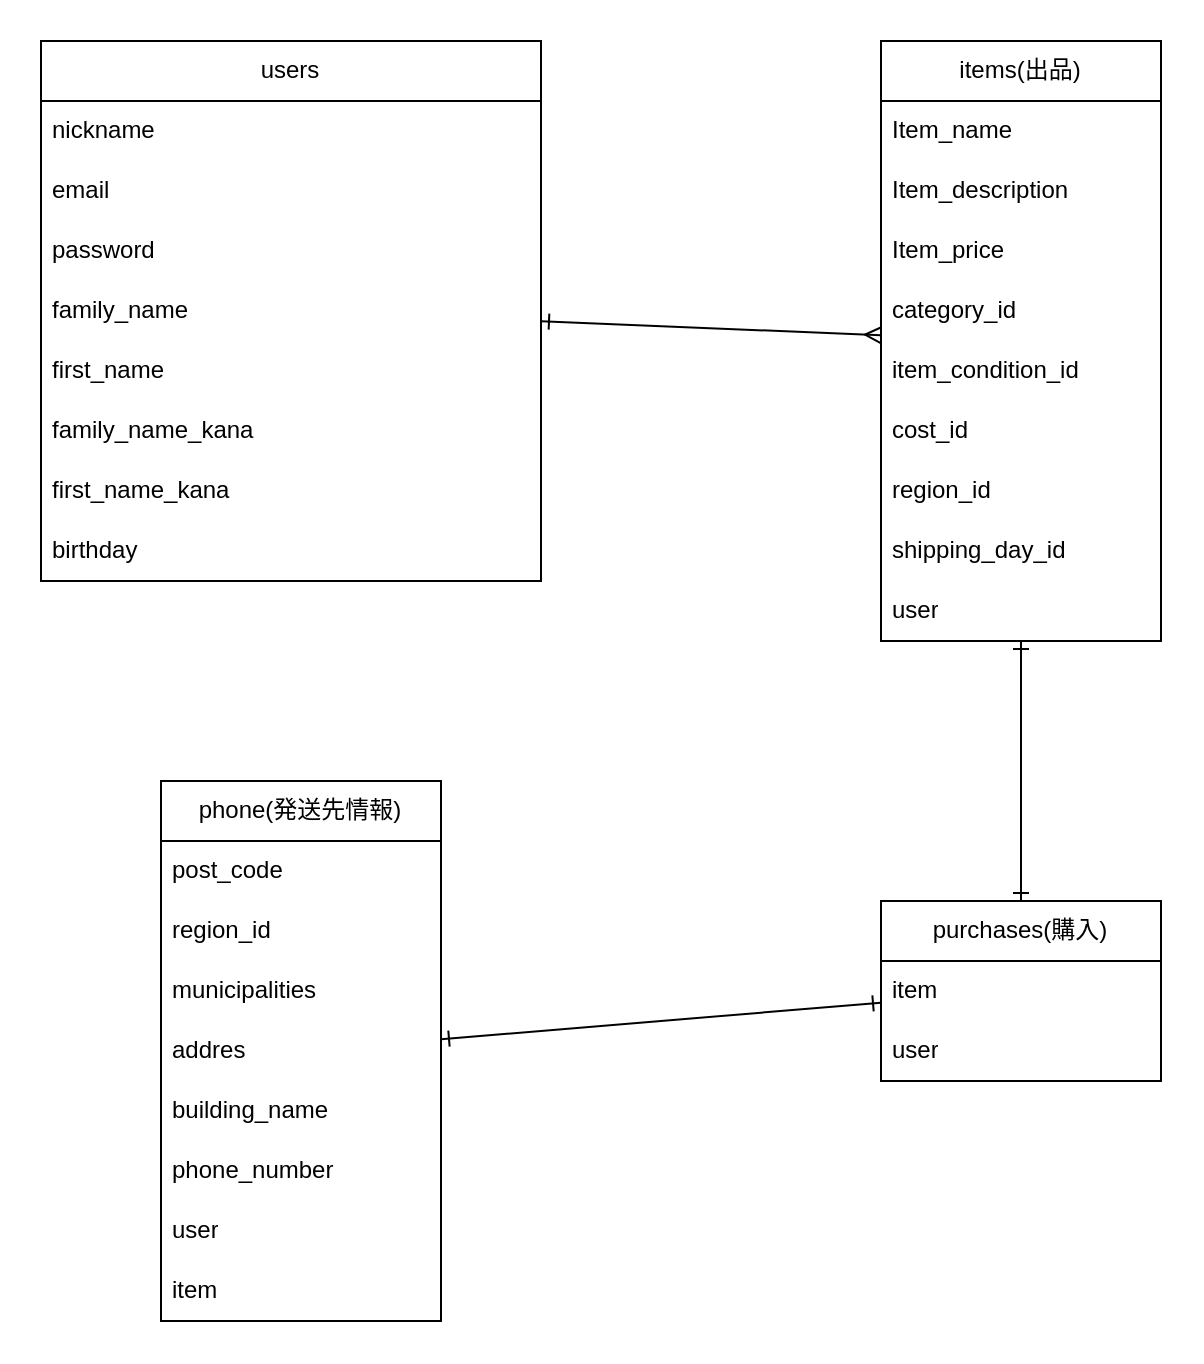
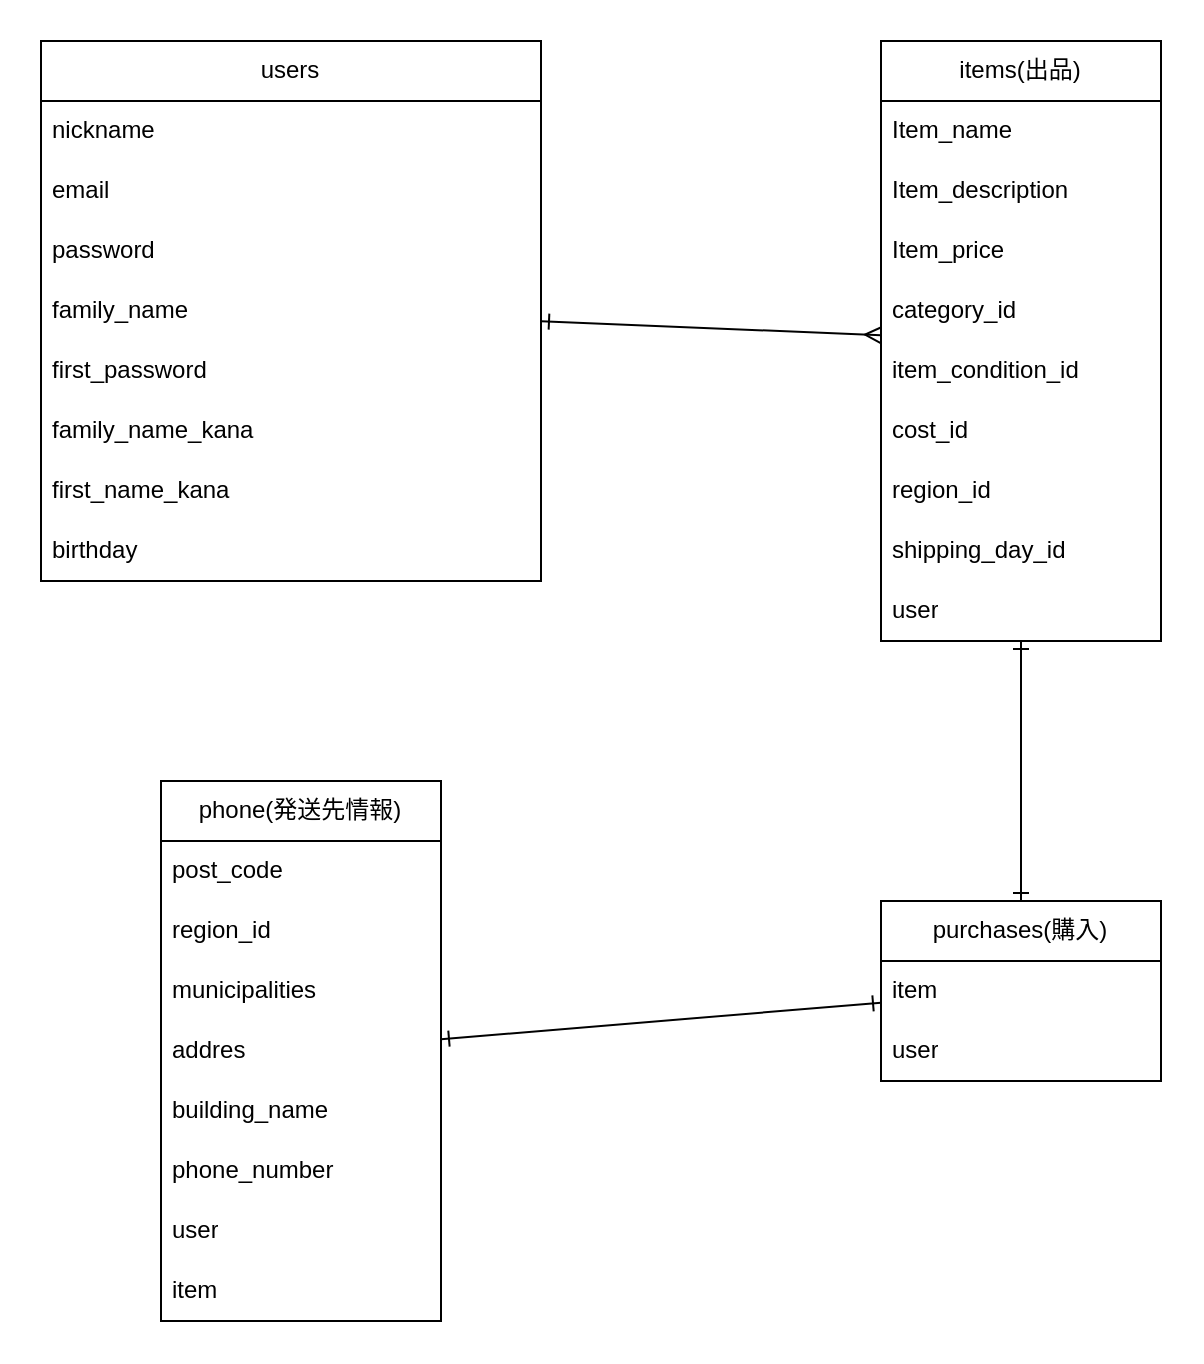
- <mxCell id="8" value="first_name" style="text;strokeColor=none;fillColor=none;align=left;verticalAlign=middle;spacingLeft=4;spacingRight=4;overflow=hidden;points=[[0,0.5],[1,0.5]];portConstraint=eastwest;rotatable=0;whiteSpace=wrap;html=1;" vertex="1" parent="3"><mxGeometry y="150" width="250" height="30" as="geometry" /></mxCell>
+ <mxCell id="8" value="first_password" style="text;strokeColor=none;fillColor=none;align=left;verticalAlign=middle;spacingLeft=4;spacingRight=4;overflow=hidden;points=[[0,0.5],[1,0.5]];portConstraint=eastwest;rotatable=0;whiteSpace=wrap;html=1;" vertex="1" parent="3"><mxGeometry y="150" width="250" height="30" as="geometry" /></mxCell>
